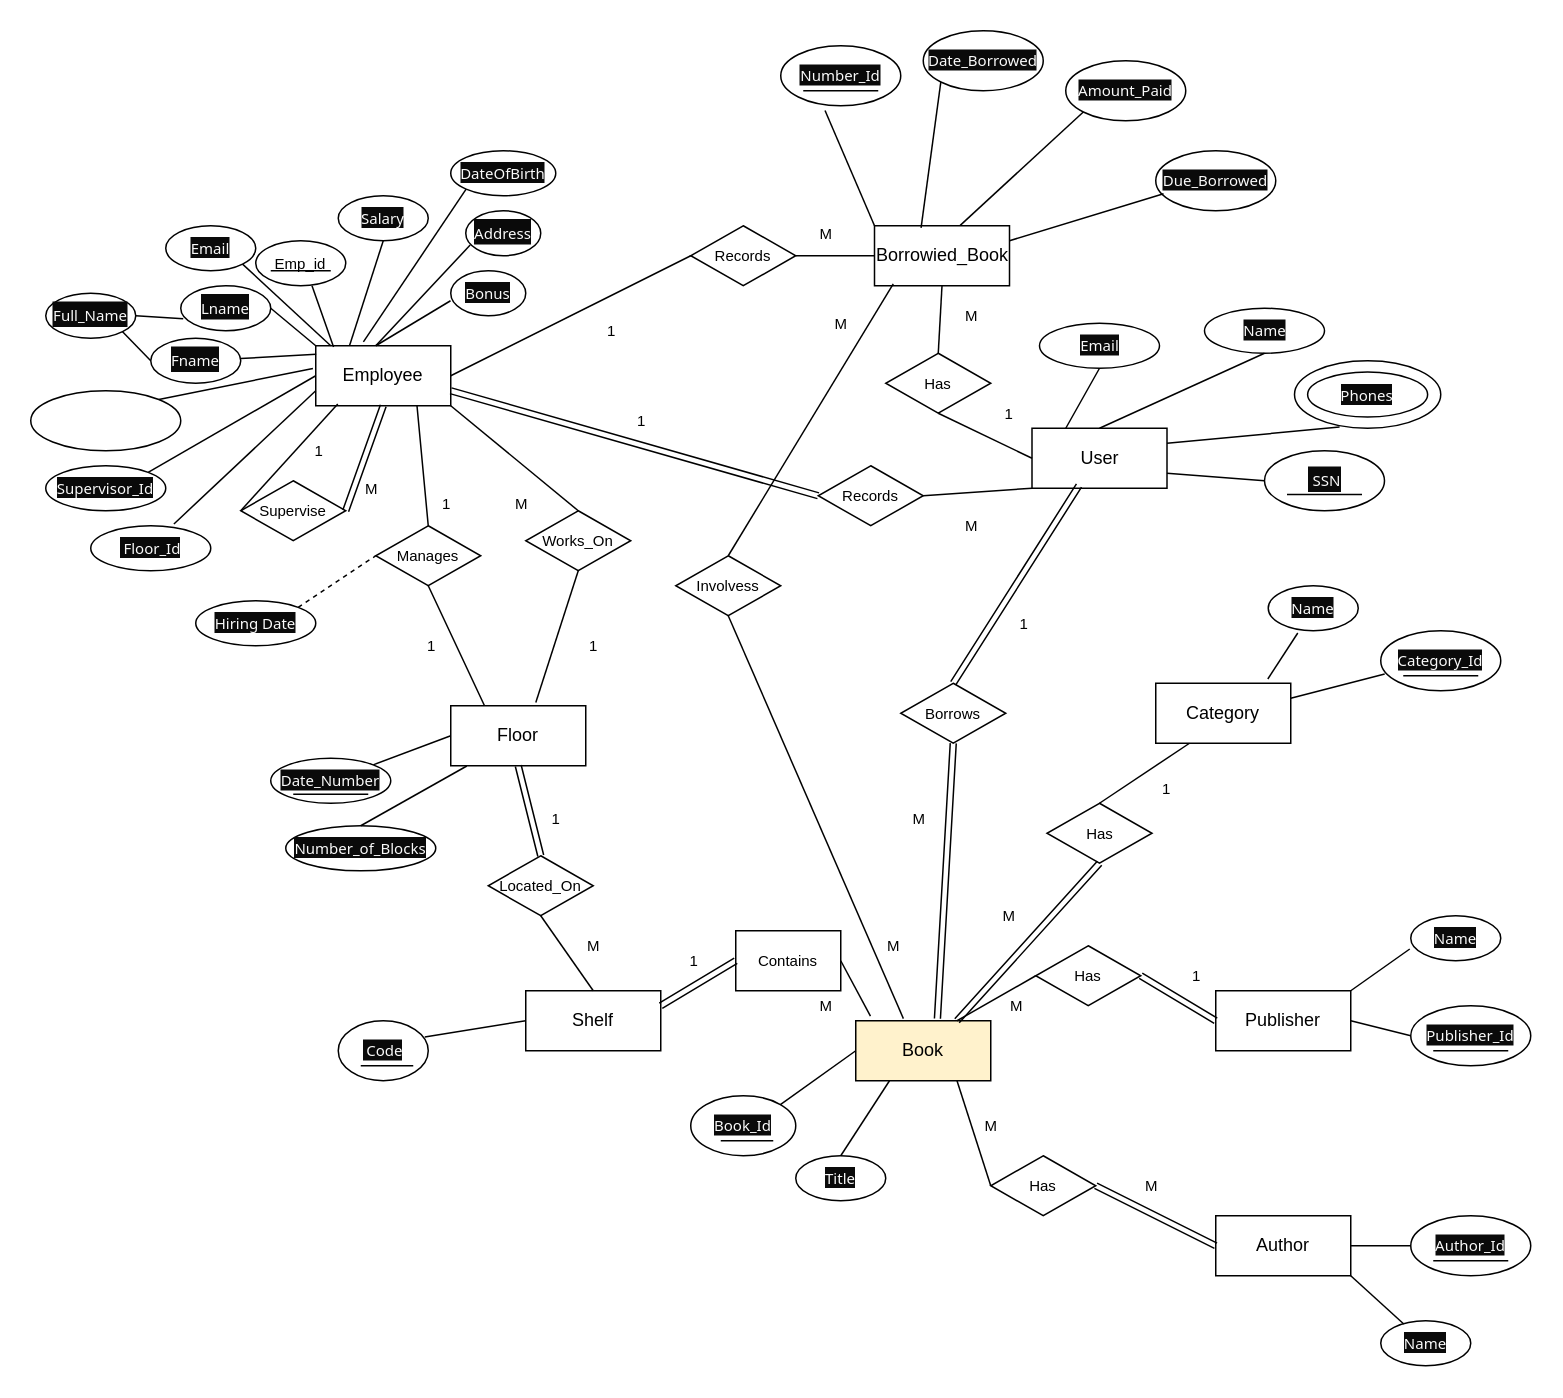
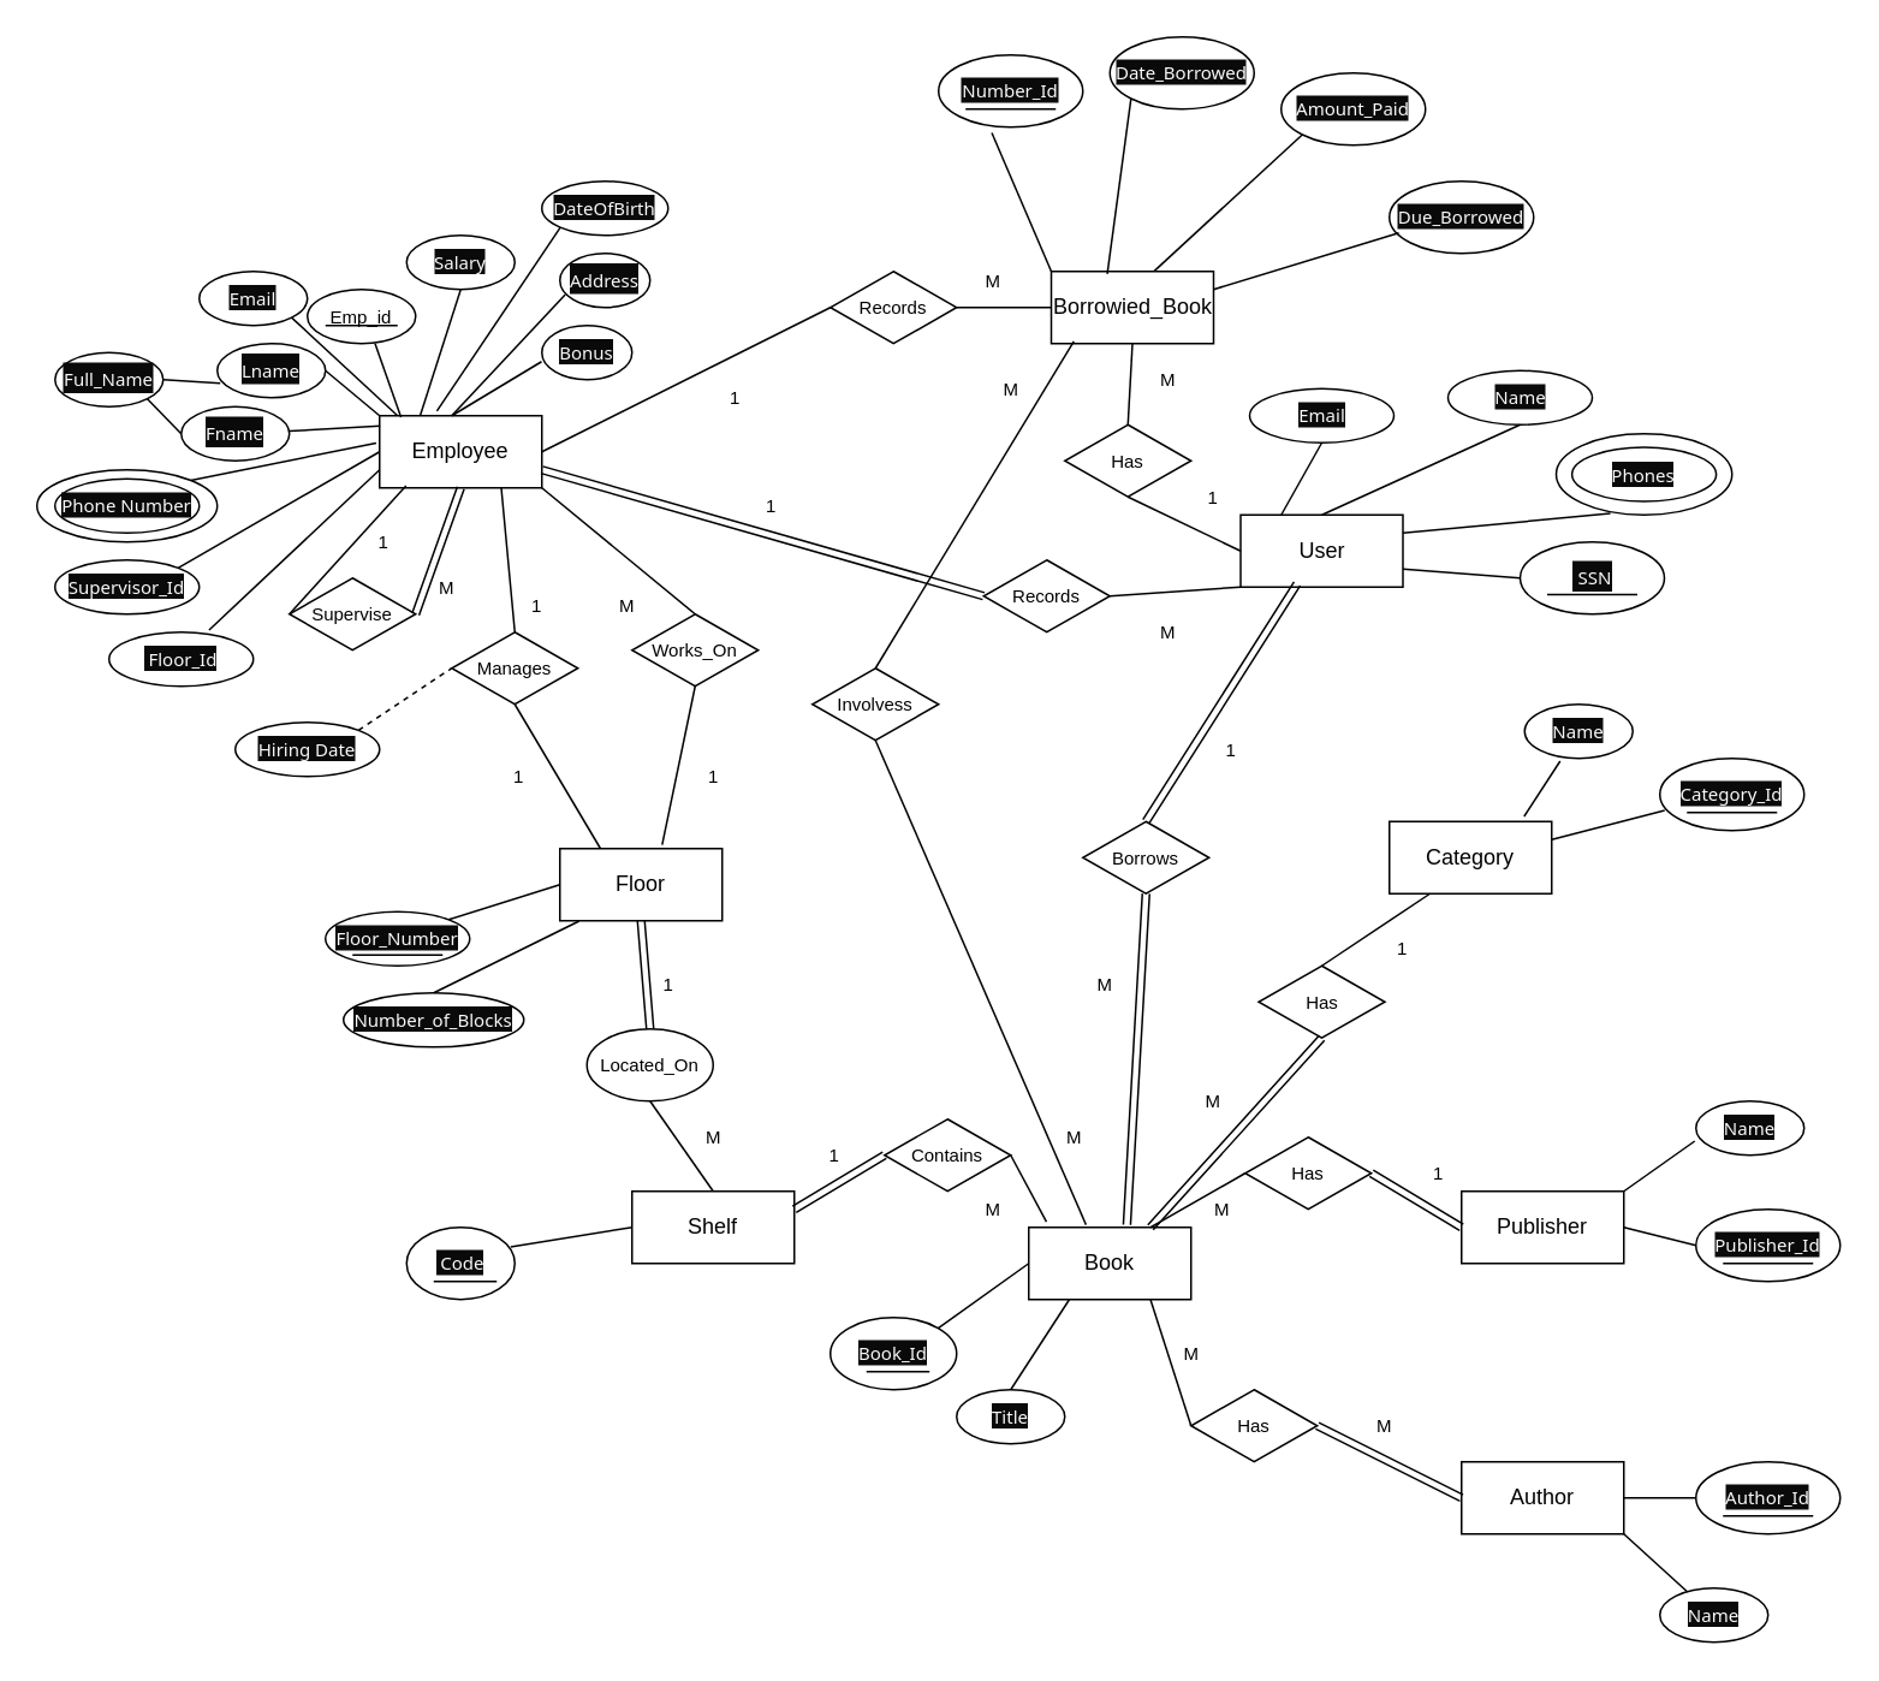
+ <mxCell id="156" value="&lt;span style=&quot;color: rgb(250, 250, 250); font-family: __Inter_d65c78, __Inter_Fallback_d65c78, ui-sans-serif, system-ui, sans-serif, &amp;quot;Apple Color Emoji&amp;quot;, &amp;quot;Segoe UI Emoji&amp;quot;, &amp;quot;Segoe UI Symbol&amp;quot;, &amp;quot;Noto Color Emoji&amp;quot;; text-align: left; background-color: rgb(10, 10, 10); font-size: 10px;&quot;&gt;Phone Number&lt;/span&gt;" style="ellipse;whiteSpace=wrap;html=1;" vertex="1" parent="1"><mxGeometry x="30" y="265" width="80" height="30" as="geometry" /></mxCell>
- <mxCell id="3" value="Floor" style="rounded=0;whiteSpace=wrap;html=1;" parent="1" vertex="1"><mxGeometry x="300" y="470" width="90" height="40" as="geometry" /></mxCell>
+ <mxCell id="3" value="Floor" style="rounded=0;whiteSpace=wrap;html=1;" parent="1" vertex="1"><mxGeometry x="310" y="470" width="90" height="40" as="geometry" /></mxCell>
- <mxCell id="51" value="&lt;span style=&quot;color: rgb(250, 250, 250); font-family: __Inter_d65c78, __Inter_Fallback_d65c78, ui-sans-serif, system-ui, sans-serif, &amp;quot;Apple Color Emoji&amp;quot;, &amp;quot;Segoe UI Emoji&amp;quot;, &amp;quot;Segoe UI Symbol&amp;quot;, &amp;quot;Noto Color Emoji&amp;quot;; text-align: left; background-color: rgb(10, 10, 10); font-size: 10px;&quot;&gt;Date_Number&lt;/span&gt;" style="ellipse;whiteSpace=wrap;html=1;" parent="50" vertex="1"><mxGeometry width="80" height="30" as="geometry" /></mxCell>
+ <mxCell id="51" value="&lt;span style=&quot;color: rgb(250, 250, 250); font-family: __Inter_d65c78, __Inter_Fallback_d65c78, ui-sans-serif, system-ui, sans-serif, &amp;quot;Apple Color Emoji&amp;quot;, &amp;quot;Segoe UI Emoji&amp;quot;, &amp;quot;Segoe UI Symbol&amp;quot;, &amp;quot;Noto Color Emoji&amp;quot;; text-align: left; background-color: rgb(10, 10, 10); font-size: 10px;&quot;&gt;Floor_Number&lt;/span&gt;" style="ellipse;whiteSpace=wrap;html=1;" parent="50" vertex="1"><mxGeometry width="80" height="30" as="geometry" /></mxCell>
- <mxCell id="103" value="Located_On" style="rhombus;whiteSpace=wrap;html=1;fontSize=10;" parent="1" vertex="1"><mxGeometry x="325" y="570" width="70" height="40" as="geometry" /></mxCell>
+ <mxCell id="103" value="Located_On" style="ellipse;whiteSpace=wrap;html=1;fontSize=10;" parent="1" vertex="1"><mxGeometry x="325" y="570" width="70" height="40" as="geometry" /></mxCell>
- <mxCell id="108" value="Contains" style="whiteSpace=wrap;html=1;fontSize=10;rounded=0;" parent="1" vertex="1"><mxGeometry x="490" y="620" width="70" height="40" as="geometry" /></mxCell>
+ <mxCell id="108" value="Contains" style="rhombus;whiteSpace=wrap;html=1;fontSize=10;" parent="1" vertex="1"><mxGeometry x="490" y="620" width="70" height="40" as="geometry" /></mxCell>
- <mxCell id="5" value="Book" style="rounded=0;whiteSpace=wrap;html=1;fillColor=#fff2cc;" parent="1" vertex="1"><mxGeometry x="570" y="680" width="90" height="40" as="geometry" /></mxCell>
+ <mxCell id="5" value="Book" style="rounded=0;whiteSpace=wrap;html=1;" parent="1" vertex="1"><mxGeometry x="570" y="680" width="90" height="40" as="geometry" /></mxCell>
